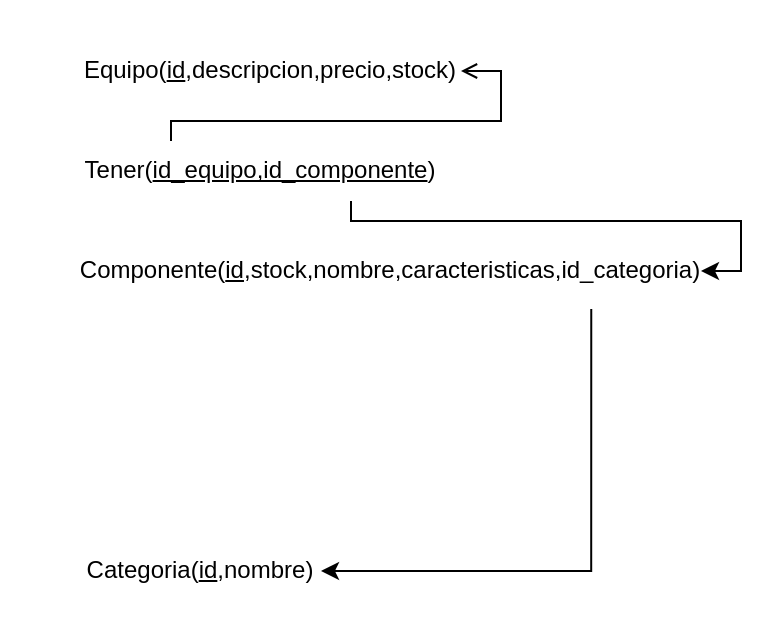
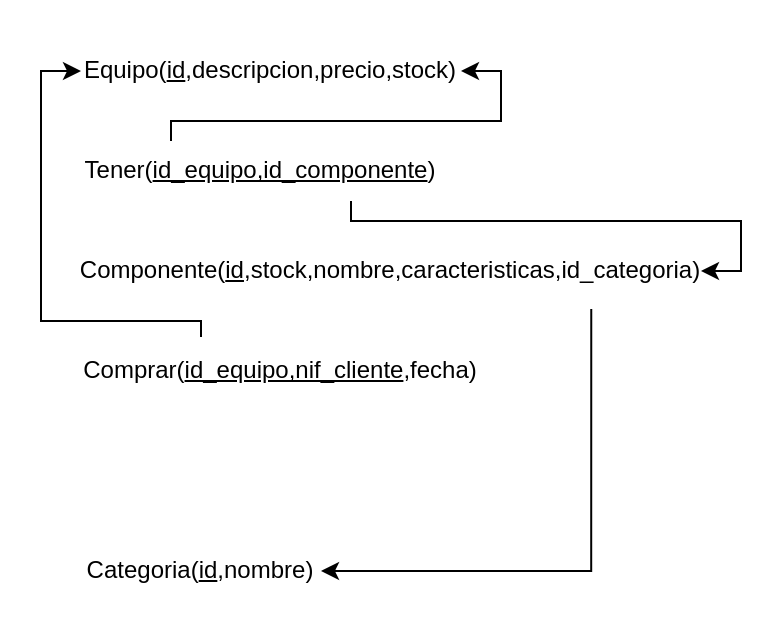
- <mxCell id="3" style="edgeStyle=orthogonalEdgeStyle;rounded=0;orthogonalLoop=1;jettySize=auto;html=1;exitX=0.25;exitY=0;exitDx=0;exitDy=0;entryX=1;entryY=0.5;entryDx=0;entryDy=0;endArrow=open;" edge="1" parent="1" source="5" target="2"><mxGeometry relative="1" as="geometry"><Array as="points"><mxPoint x="85" y="60" /><mxPoint x="250" y="60" /><mxPoint x="250" y="35" /></Array></mxGeometry></mxCell>
+ <mxCell id="3" style="edgeStyle=orthogonalEdgeStyle;rounded=0;orthogonalLoop=1;jettySize=auto;html=1;exitX=0.25;exitY=0;exitDx=0;exitDy=0;entryX=1;entryY=0.5;entryDx=0;entryDy=0;" edge="1" parent="1" source="5" target="2"><mxGeometry relative="1" as="geometry"><Array as="points"><mxPoint x="85" y="60" /><mxPoint x="250" y="60" /><mxPoint x="250" y="35" /></Array></mxGeometry></mxCell>
+ <mxCell id="8" style="edgeStyle=orthogonalEdgeStyle;rounded=0;orthogonalLoop=1;jettySize=auto;html=1;exitX=0.3;exitY=-0.067;exitDx=0;exitDy=0;entryX=0;entryY=0.5;entryDx=0;entryDy=0;exitPerimeter=0;" edge="1" parent="1" source="9" target="2"><mxGeometry relative="1" as="geometry"><Array as="points"><mxPoint x="100" y="160" /><mxPoint x="20" y="160" /><mxPoint x="20" y="35" /></Array></mxGeometry></mxCell>
+ <mxCell id="9" value="Comprar(&lt;u&gt;id_equipo,nif_cliente&lt;/u&gt;,fecha)" style="text;html=1;strokeColor=none;fillColor=none;align=center;verticalAlign=middle;whiteSpace=wrap;rounded=0;" vertex="1" parent="1"><mxGeometry x="40" y="170" width="200" height="30" as="geometry" /></mxCell>
